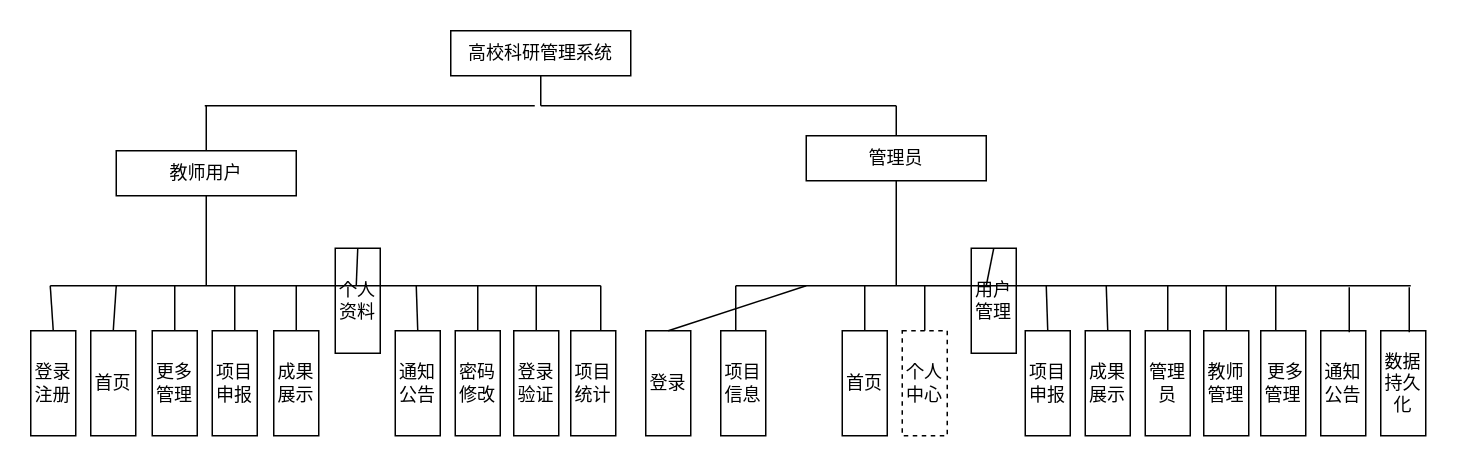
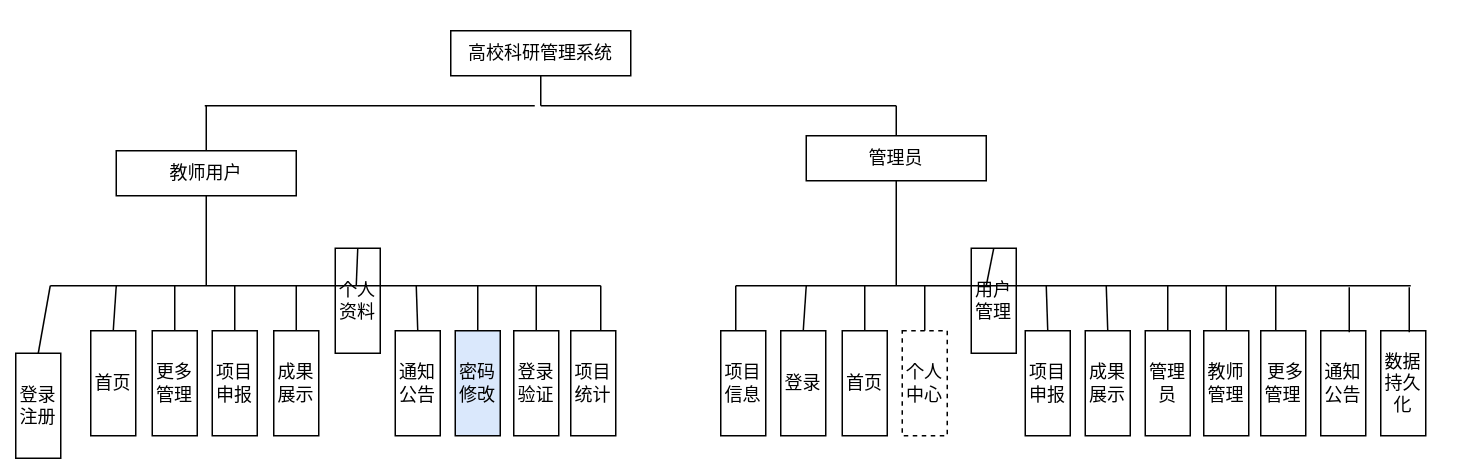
- <mxCell id="7" value="登录注册" style="rounded=0;whiteSpace=wrap;html=1;" vertex="1" parent="1"><mxGeometry x="20" y="220" width="30" height="70" as="geometry" /></mxCell>
+ <mxCell id="7" value="登录注册" style="rounded=0;whiteSpace=wrap;html=1;" vertex="1" parent="1"><mxGeometry x="10" y="235" width="30" height="70" as="geometry" /></mxCell>
- <mxCell id="15" value="密码修改" style="rounded=0;whiteSpace=wrap;html=1;" vertex="1" parent="1"><mxGeometry x="303" y="220" width="30" height="70" as="geometry" /></mxCell>
+ <mxCell id="15" value="密码修改" style="rounded=0;whiteSpace=wrap;html=1;fillColor=#dae8fc;" vertex="1" parent="1"><mxGeometry x="303" y="220" width="30" height="70" as="geometry" /></mxCell>
- <mxCell id="32" value="登录" style="rounded=0;whiteSpace=wrap;html=1;" vertex="1" parent="1"><mxGeometry x="430" y="220" width="30" height="70" as="geometry" /></mxCell>
+ <mxCell id="32" value="登录" style="rounded=0;whiteSpace=wrap;html=1;" vertex="1" parent="1"><mxGeometry x="520" y="220" width="30" height="70" as="geometry" /></mxCell>
